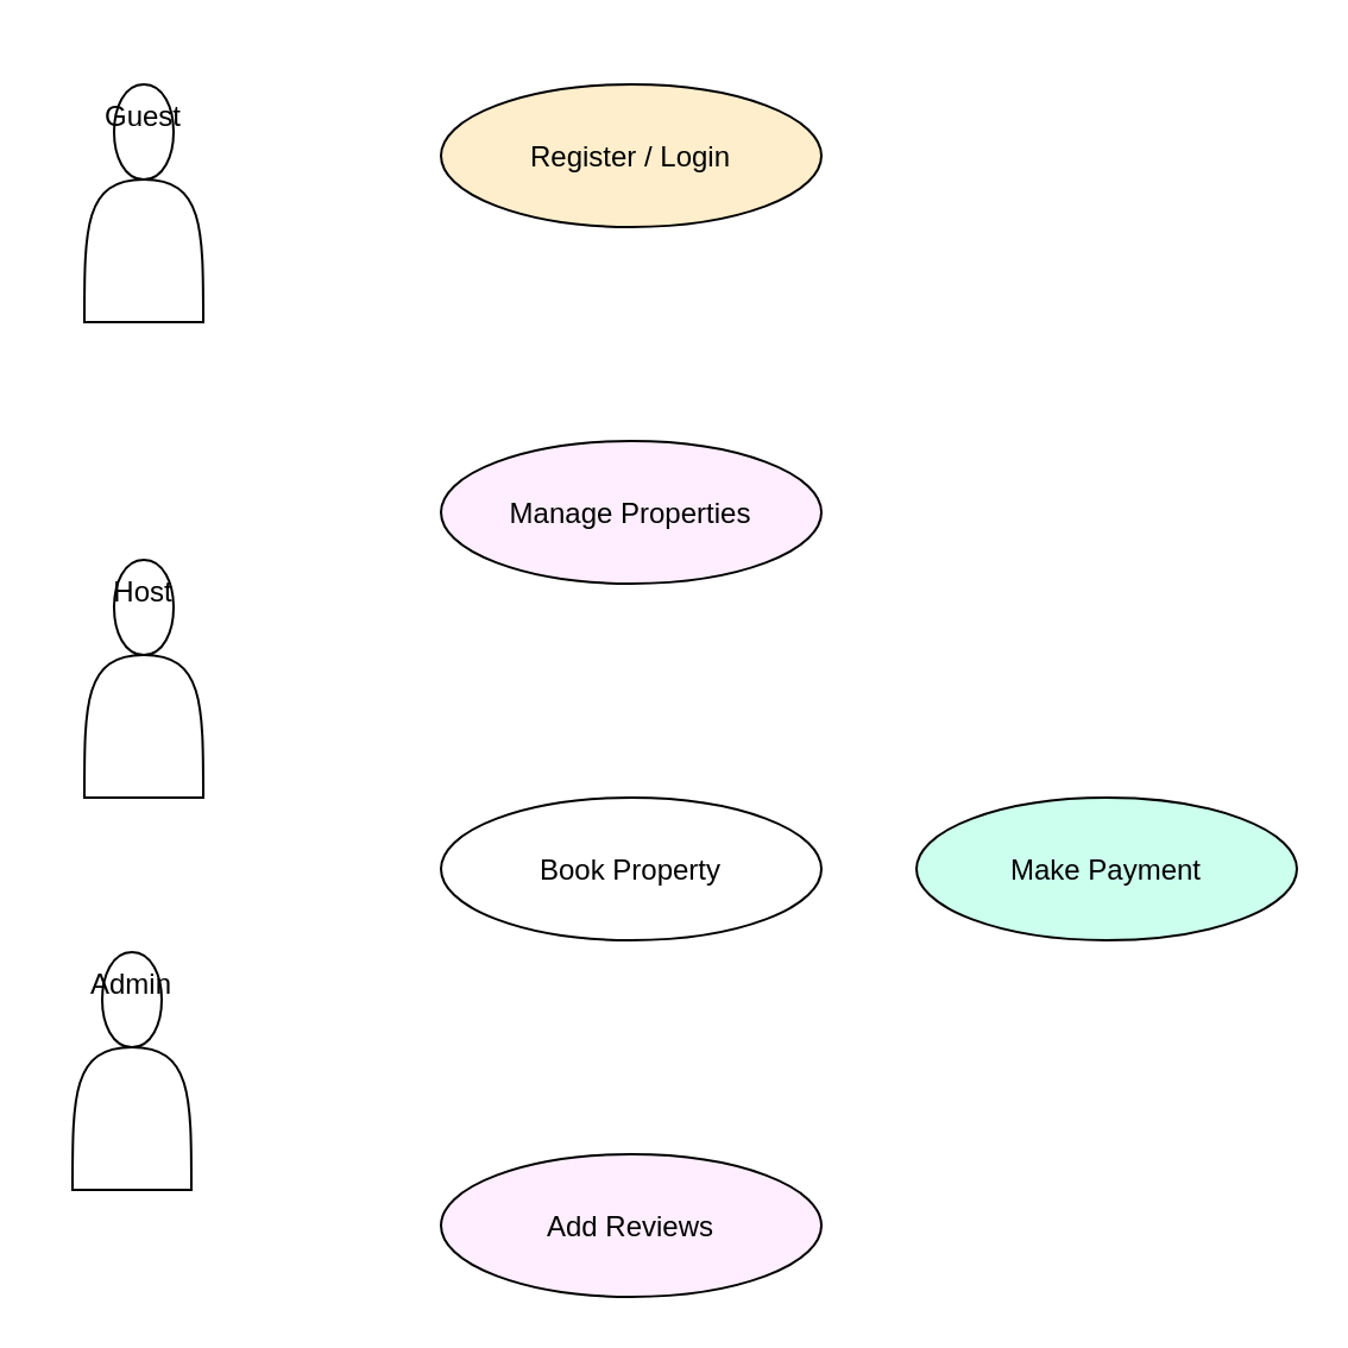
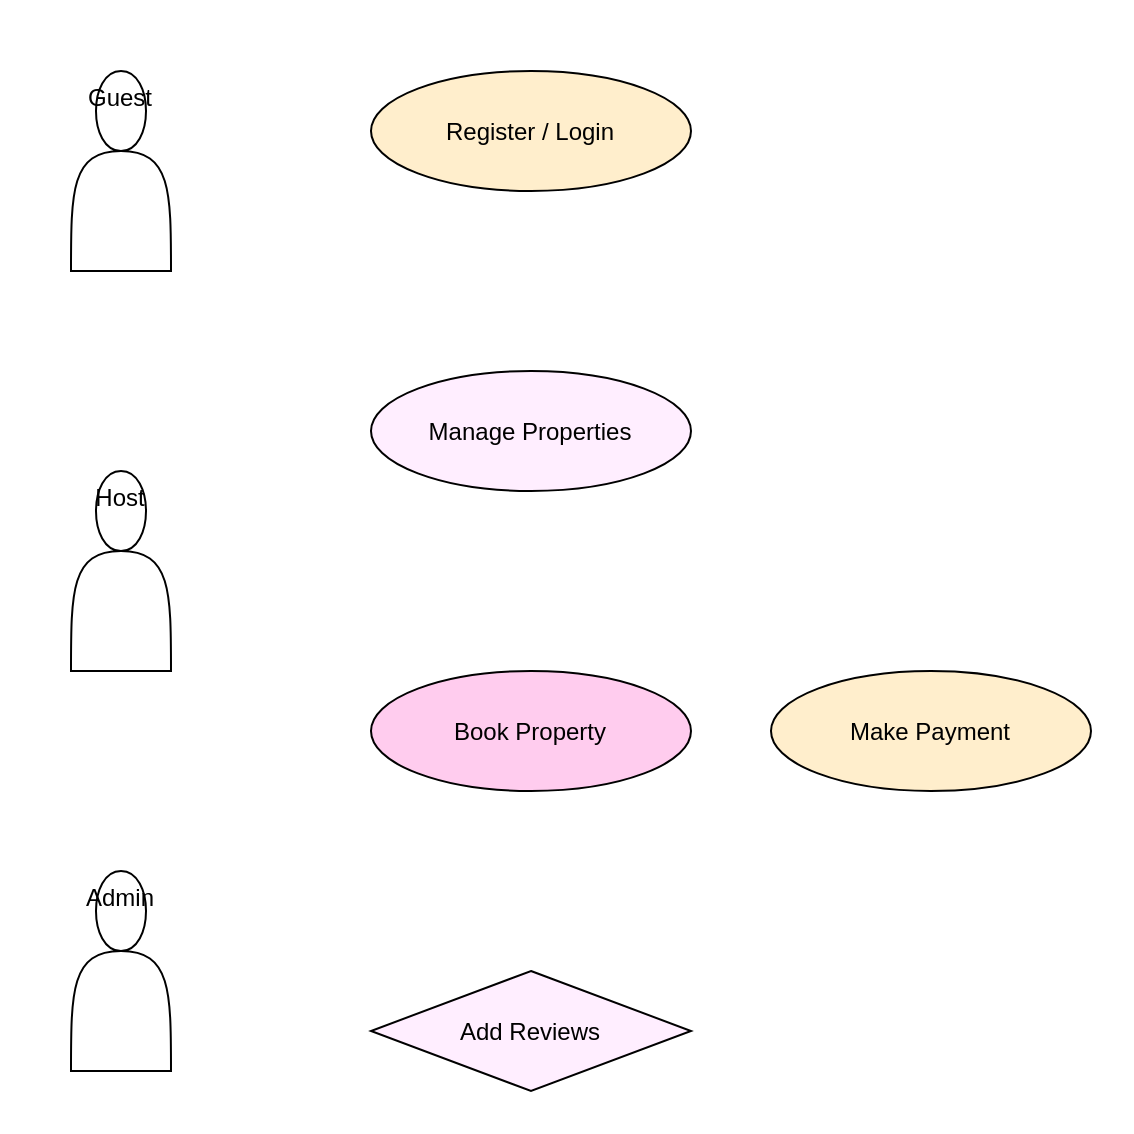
- <mxCell id="7" value="Book Property" style="ellipse;fillColor=#ffffff;strokeColor=#000000;" vertex="1" parent="1"><mxGeometry x="170" y="320" width="160" height="60" as="geometry" /></mxCell>
+ <mxCell id="7" value="Book Property" style="ellipse;fillColor=#FFCCEE;strokeColor=#000000;" vertex="1" parent="1"><mxGeometry x="170" y="320" width="160" height="60" as="geometry" /></mxCell>
- <mxCell id="8" value="Make Payment" style="ellipse;fillColor=#CCFFEE;strokeColor=#000000;" vertex="1" parent="1"><mxGeometry x="370" y="320" width="160" height="60" as="geometry" /></mxCell>
+ <mxCell id="8" value="Make Payment" style="ellipse;fillColor=#ffeecc;strokeColor=#000000;" vertex="1" parent="1"><mxGeometry x="370" y="320" width="160" height="60" as="geometry" /></mxCell>
- <mxCell id="4" value="Admin" style="shape=actor;verticalAlign=top;" vertex="1" parent="1"><mxGeometry x="15" y="385" width="50" height="100" as="geometry" /></mxCell>
+ <mxCell id="4" value="Admin" style="shape=actor;verticalAlign=top;" vertex="1" parent="1"><mxGeometry x="20" y="420" width="50" height="100" as="geometry" /></mxCell>
- <mxCell id="9" value="Add Reviews" style="ellipse;fillColor=#FFEEFF;strokeColor=#000000;" vertex="1" parent="1"><mxGeometry x="170" y="470" width="160" height="60" as="geometry" /></mxCell>
+ <mxCell id="9" value="Add Reviews" style="rhombus;fillColor=#FFEEFF;strokeColor=#000000;" vertex="1" parent="1"><mxGeometry x="170" y="470" width="160" height="60" as="geometry" /></mxCell>
